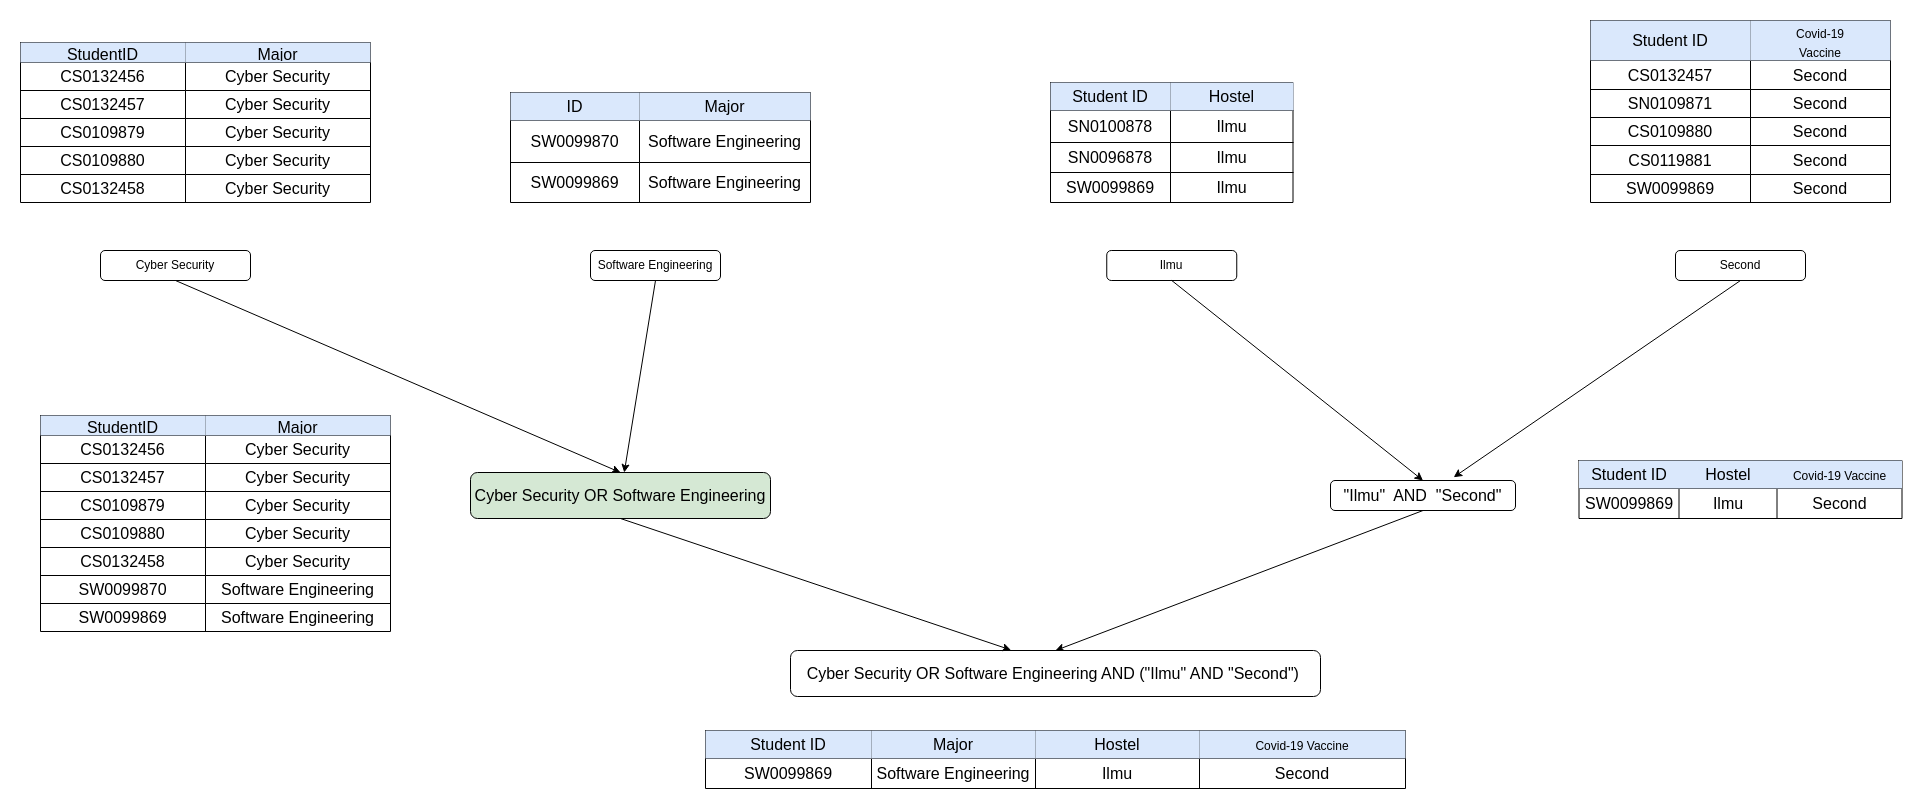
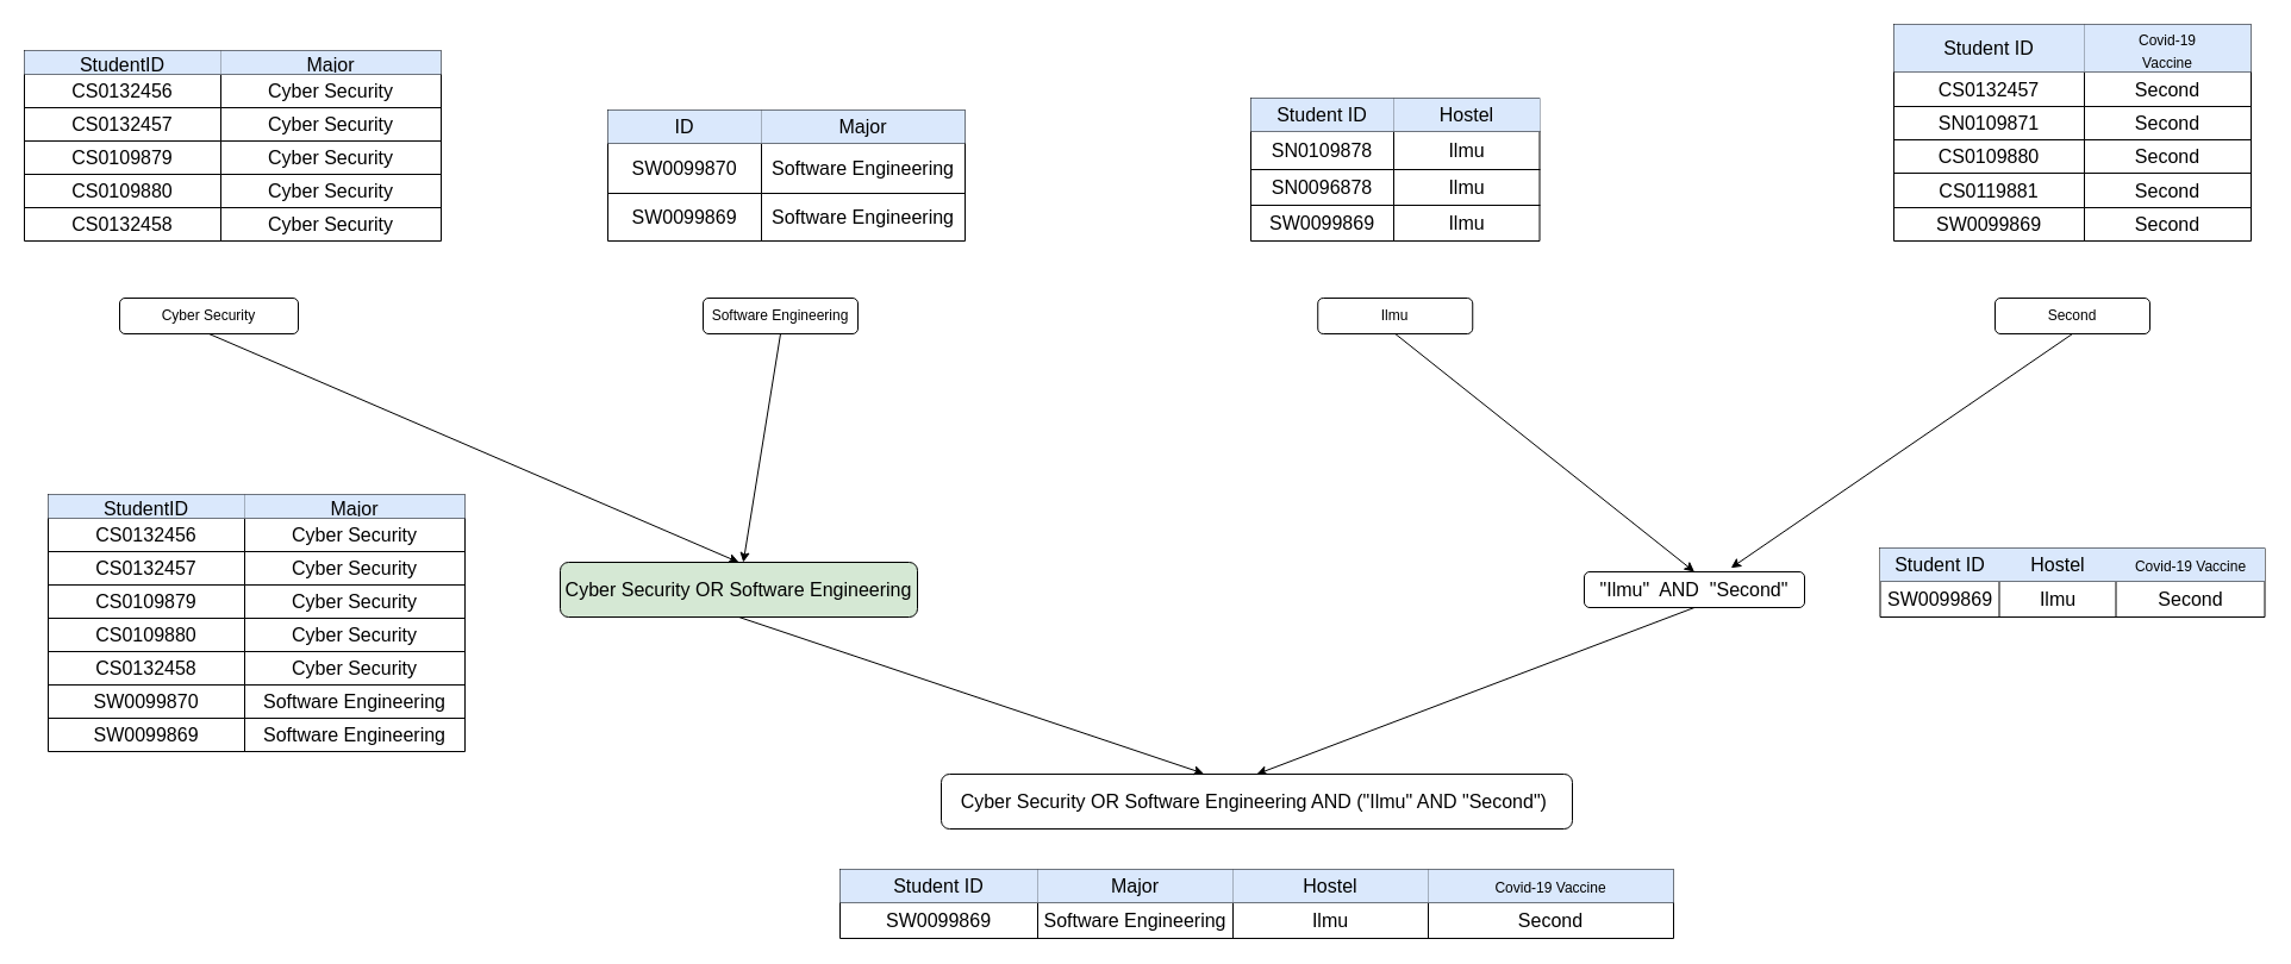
- <mxCell id="39" value="SN0100878" style="shape=partialRectangle;html=1;whiteSpace=wrap;connectable=1;strokeColor=inherit;overflow=hidden;fillColor=none;top=0;left=0;bottom=0;right=0;pointerEvents=1;fontSize=16;movable=1;resizable=1;rotatable=1;deletable=1;editable=1;locked=0;" vertex="1" parent="38"><mxGeometry width="120" height="32" as="geometry"><mxRectangle width="120" height="32" as="alternateBounds" /></mxGeometry></mxCell>
+ <mxCell id="39" value="SN0109878" style="shape=partialRectangle;html=1;whiteSpace=wrap;connectable=1;strokeColor=inherit;overflow=hidden;fillColor=none;top=0;left=0;bottom=0;right=0;pointerEvents=1;fontSize=16;movable=1;resizable=1;rotatable=1;deletable=1;editable=1;locked=0;" vertex="1" parent="38"><mxGeometry width="120" height="32" as="geometry"><mxRectangle width="120" height="32" as="alternateBounds" /></mxGeometry></mxCell>
